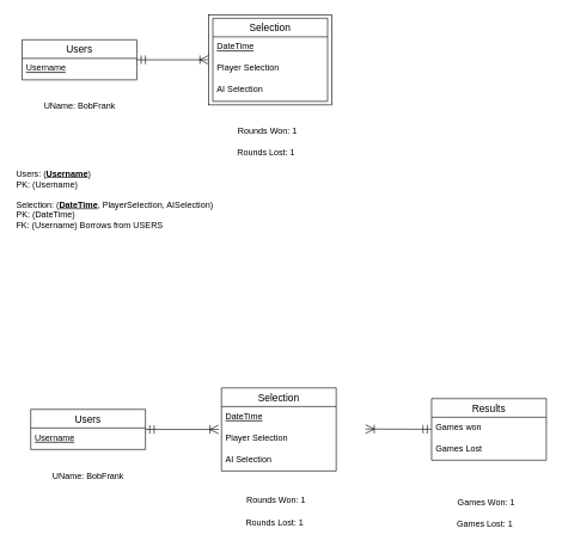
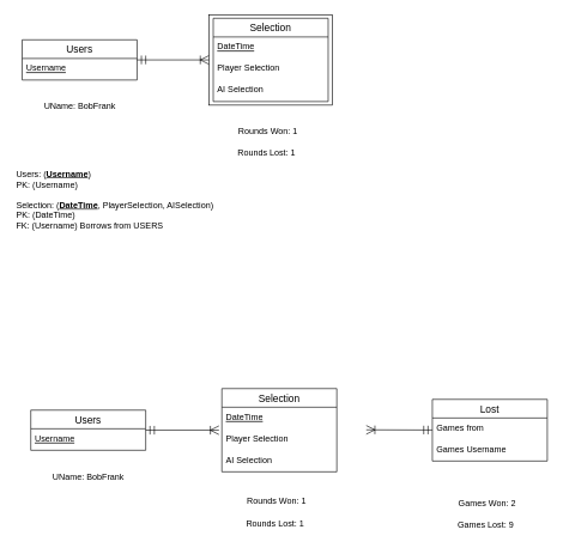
- <mxCell id="20" value="Results" style="swimlane;fontStyle=0;childLayout=stackLayout;horizontal=1;startSize=26;horizontalStack=0;resizeParent=1;resizeParentMax=0;resizeLast=0;collapsible=1;marginBottom=0;align=center;fontSize=14;" vertex="1" parent="1"><mxGeometry x="601" y="556" width="160" height="86" as="geometry" /></mxCell>
+ <mxCell id="20" value="Lost" style="swimlane;fontStyle=0;childLayout=stackLayout;horizontal=1;startSize=26;horizontalStack=0;resizeParent=1;resizeParentMax=0;resizeLast=0;collapsible=1;marginBottom=0;align=center;fontSize=14;" vertex="1" parent="1"><mxGeometry x="601" y="556" width="160" height="86" as="geometry" /></mxCell>
- <mxCell id="21" value="Games won" style="text;strokeColor=none;fillColor=none;spacingLeft=4;spacingRight=4;overflow=hidden;rotatable=0;points=[[0,0.5],[1,0.5]];portConstraint=eastwest;fontSize=12;" vertex="1" parent="20"><mxGeometry y="26" width="160" height="30" as="geometry" /></mxCell>
+ <mxCell id="21" value="Games from" style="text;strokeColor=none;fillColor=none;spacingLeft=4;spacingRight=4;overflow=hidden;rotatable=0;points=[[0,0.5],[1,0.5]];portConstraint=eastwest;fontSize=12;" vertex="1" parent="20"><mxGeometry y="26" width="160" height="30" as="geometry" /></mxCell>
- <mxCell id="22" value="Games Lost" style="text;strokeColor=none;fillColor=none;spacingLeft=4;spacingRight=4;overflow=hidden;rotatable=0;points=[[0,0.5],[1,0.5]];portConstraint=eastwest;fontSize=12;" vertex="1" parent="20"><mxGeometry y="56" width="160" height="30" as="geometry" /></mxCell>
+ <mxCell id="22" value="Games Username" style="text;strokeColor=none;fillColor=none;spacingLeft=4;spacingRight=4;overflow=hidden;rotatable=0;points=[[0,0.5],[1,0.5]];portConstraint=eastwest;fontSize=12;" vertex="1" parent="20"><mxGeometry y="56" width="160" height="30" as="geometry" /></mxCell>
- <mxCell id="6" value="Games Won: 1" style="text;html=1;strokeColor=none;fillColor=none;align=center;verticalAlign=middle;whiteSpace=wrap;rounded=0;" vertex="1" parent="1"><mxGeometry x="625" y="683" width="105" height="36" as="geometry" /></mxCell>
+ <mxCell id="6" value="Games Won: 2" style="text;html=1;strokeColor=none;fillColor=none;align=center;verticalAlign=middle;whiteSpace=wrap;rounded=0;" vertex="1" parent="1"><mxGeometry x="625" y="683" width="105" height="36" as="geometry" /></mxCell>
- <mxCell id="7" value="Games Lost: 1" style="text;html=1;strokeColor=none;fillColor=none;align=center;verticalAlign=middle;whiteSpace=wrap;rounded=0;" vertex="1" parent="1"><mxGeometry x="623" y="714" width="105" height="36" as="geometry" /></mxCell>
+ <mxCell id="7" value="Games Lost: 9" style="text;html=1;strokeColor=none;fillColor=none;align=center;verticalAlign=middle;whiteSpace=wrap;rounded=0;" vertex="1" parent="1"><mxGeometry x="623" y="714" width="105" height="36" as="geometry" /></mxCell>
